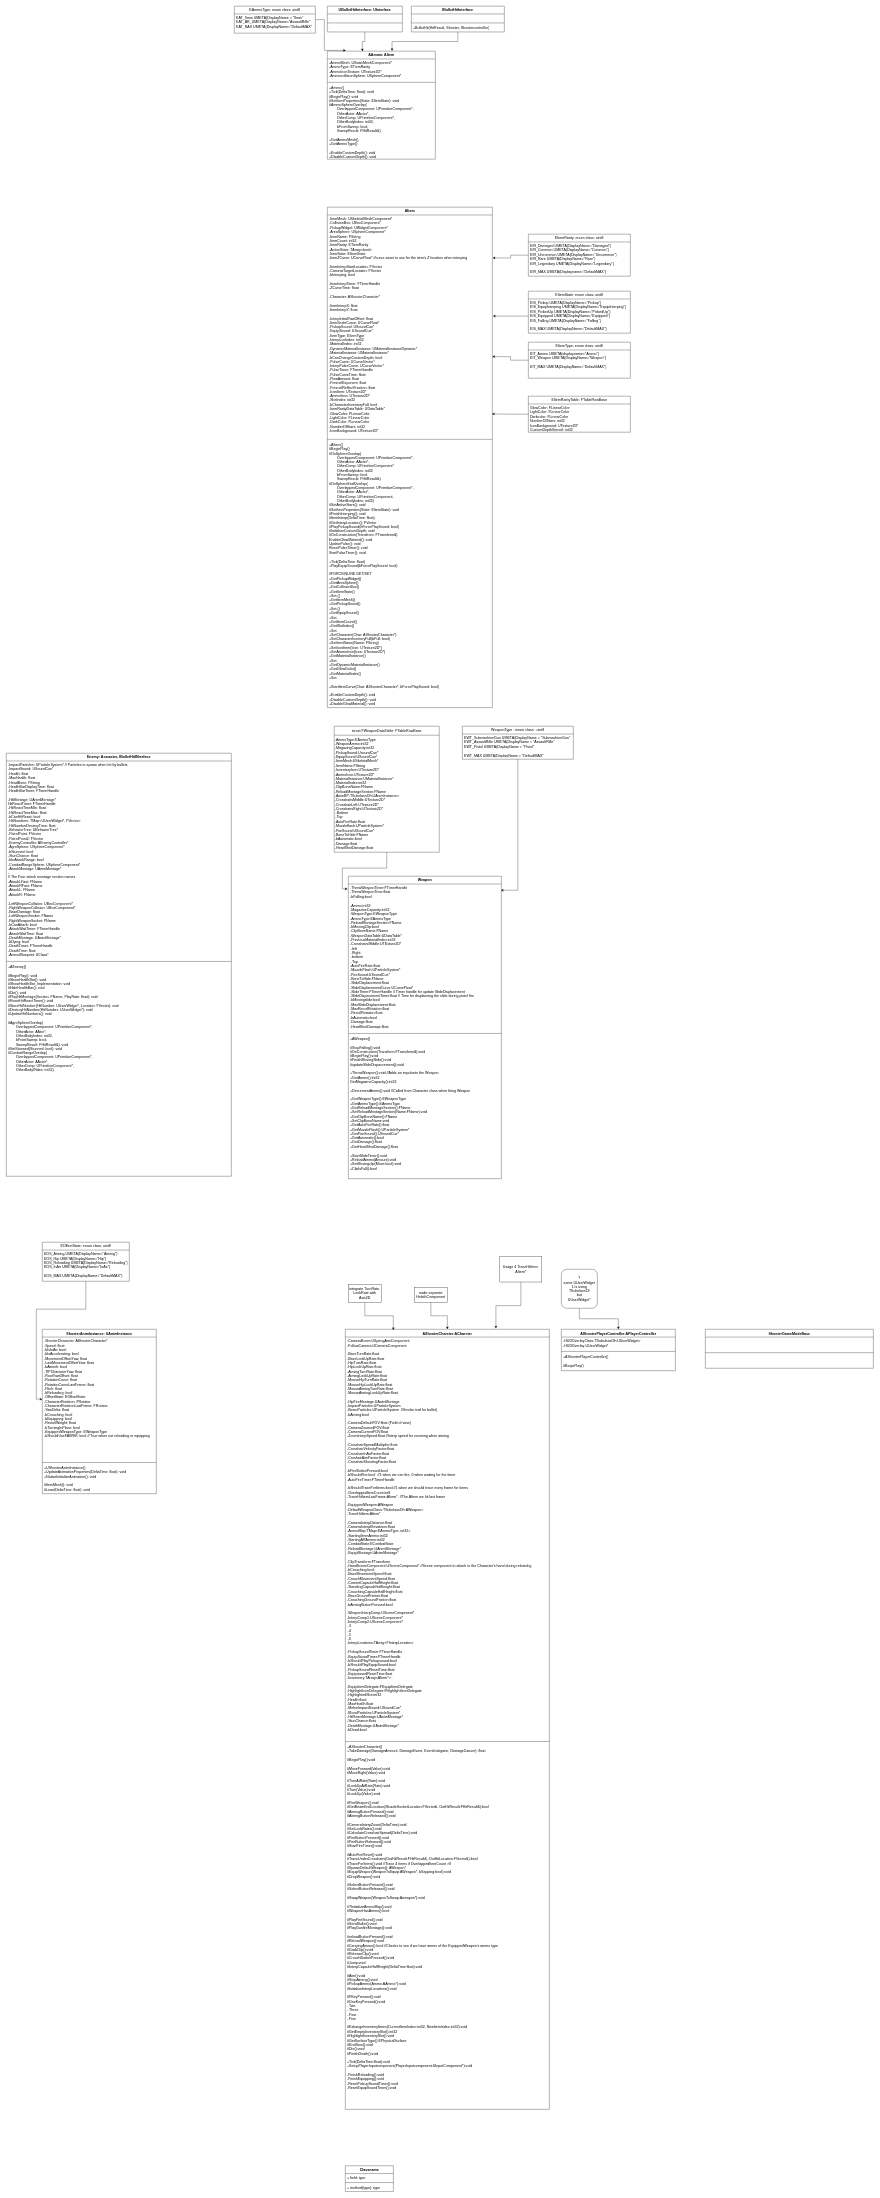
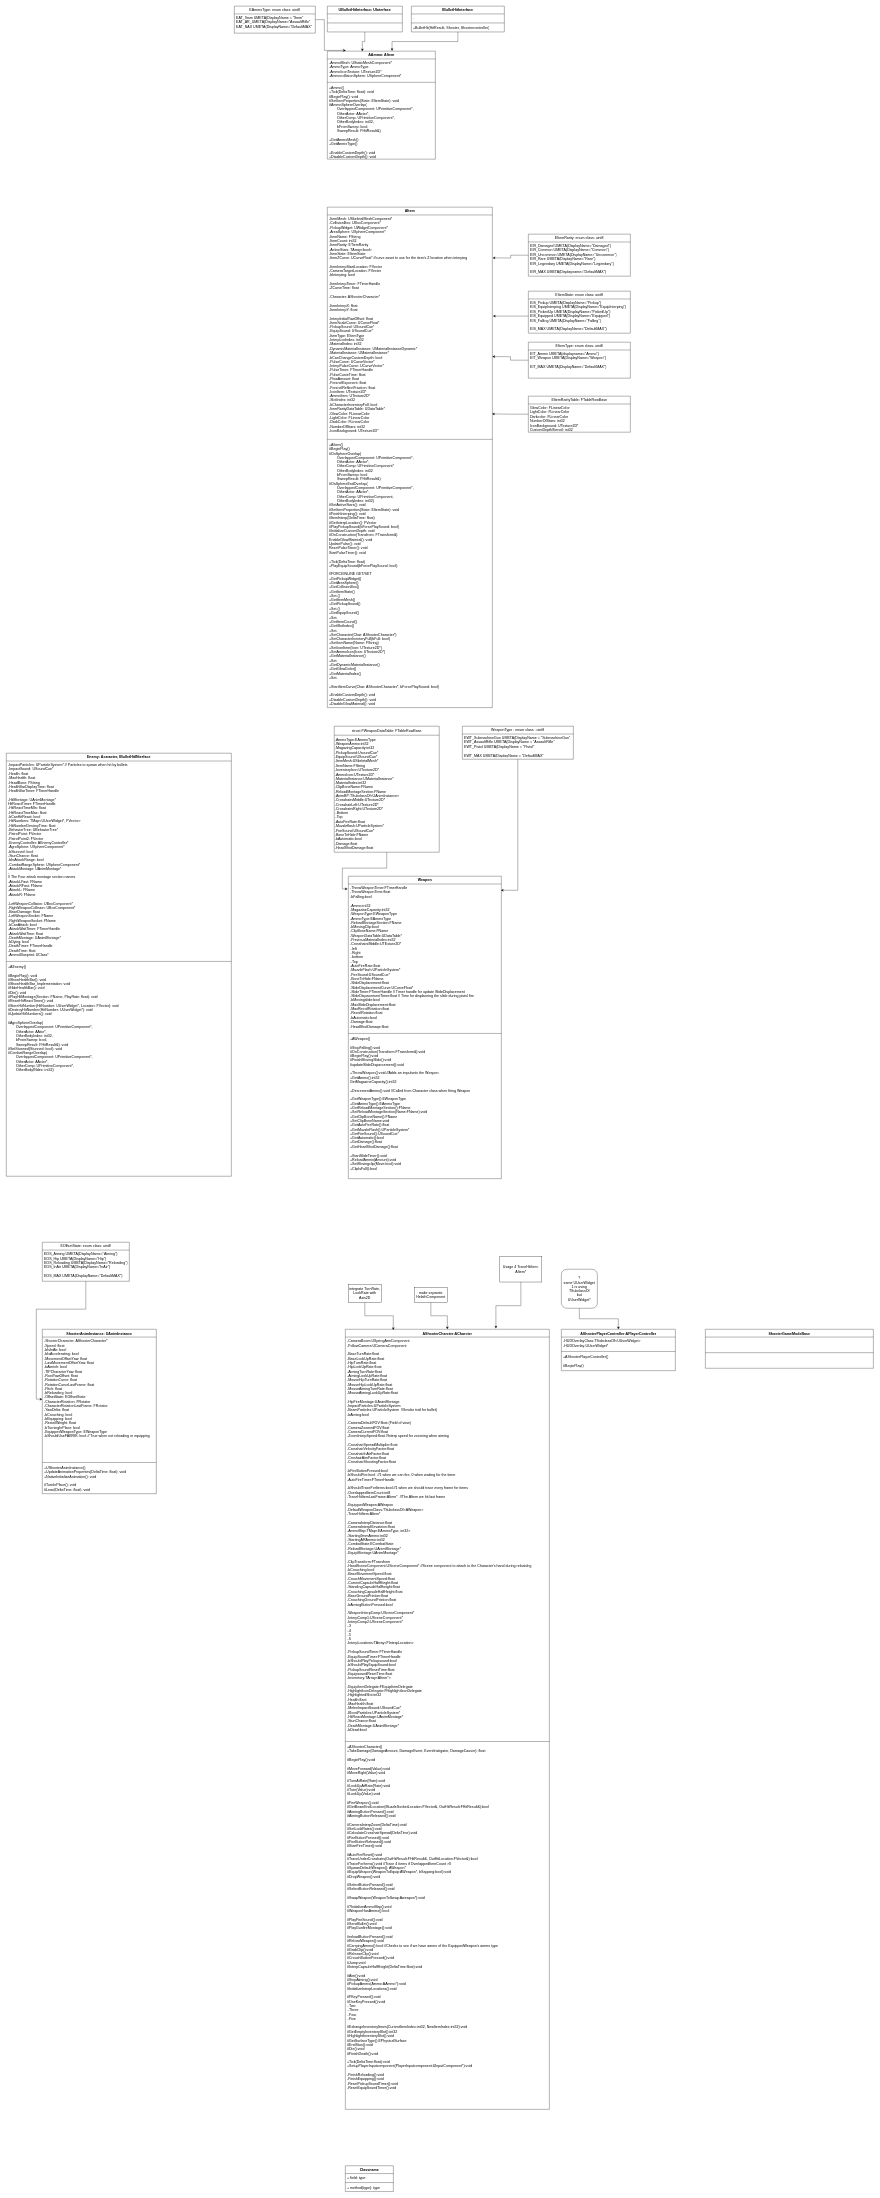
- <mxCell id="58" value="-AmmoMesh: UStaticMeshComponent*&lt;br&gt;-AmmoType: ETiemRarity&lt;br&gt;-AmmoIconTexture: UTexture2D*&lt;br&gt;-AmmocollisionSphere: USphereComponent*" style="text;strokeColor=none;fillColor=none;align=left;verticalAlign=top;spacingLeft=4;spacingRight=4;overflow=hidden;rotatable=0;points=[[0,0.5],[1,0.5]];portConstraint=eastwest;whiteSpace=wrap;html=1;" vertex="1" parent="57"><mxGeometry y="26" width="360" height="74" as="geometry" /></mxCell>
+ <mxCell id="58" value="-AmmoMesh: UStaticMeshComponent*&lt;br&gt;-AmmoType: AmmoType&lt;br&gt;-AmmoIconTexture: UTexture2D*&lt;br&gt;-AmmocollisionSphere: USphereComponent*" style="text;strokeColor=none;fillColor=none;align=left;verticalAlign=top;spacingLeft=4;spacingRight=4;overflow=hidden;rotatable=0;points=[[0,0.5],[1,0.5]];portConstraint=eastwest;whiteSpace=wrap;html=1;" vertex="1" parent="57"><mxGeometry y="26" width="360" height="74" as="geometry" /></mxCell>
- <mxCell id="37" value="+UShooterAnimInstance()&lt;br&gt;+UpdateAnimationProperties(DeltaTime: float): void&lt;br&gt;+NativeInitializeAnimation(): void&lt;br&gt;&lt;br&gt;#ItemMesh(): void&lt;br&gt;#Lean(DeltaTime: float): void" style="text;strokeColor=none;fillColor=none;align=left;verticalAlign=top;spacingLeft=4;spacingRight=4;overflow=hidden;rotatable=0;points=[[0,0.5],[1,0.5]];portConstraint=eastwest;whiteSpace=wrap;html=1;" parent="34" vertex="1"><mxGeometry y="448" width="380" height="100" as="geometry" /></mxCell>
+ <mxCell id="37" value="+UShooterAnimInstance()&lt;br&gt;+UpdateAnimationProperties(DeltaTime: float): void&lt;br&gt;+NativeInitializeAnimation(): void&lt;br&gt;&lt;br&gt;#TurnInPlace(): void&lt;br&gt;#Lean(DeltaTime: float): void" style="text;strokeColor=none;fillColor=none;align=left;verticalAlign=top;spacingLeft=4;spacingRight=4;overflow=hidden;rotatable=0;points=[[0,0.5],[1,0.5]];portConstraint=eastwest;whiteSpace=wrap;html=1;" parent="34" vertex="1"><mxGeometry y="448" width="380" height="100" as="geometry" /></mxCell>
